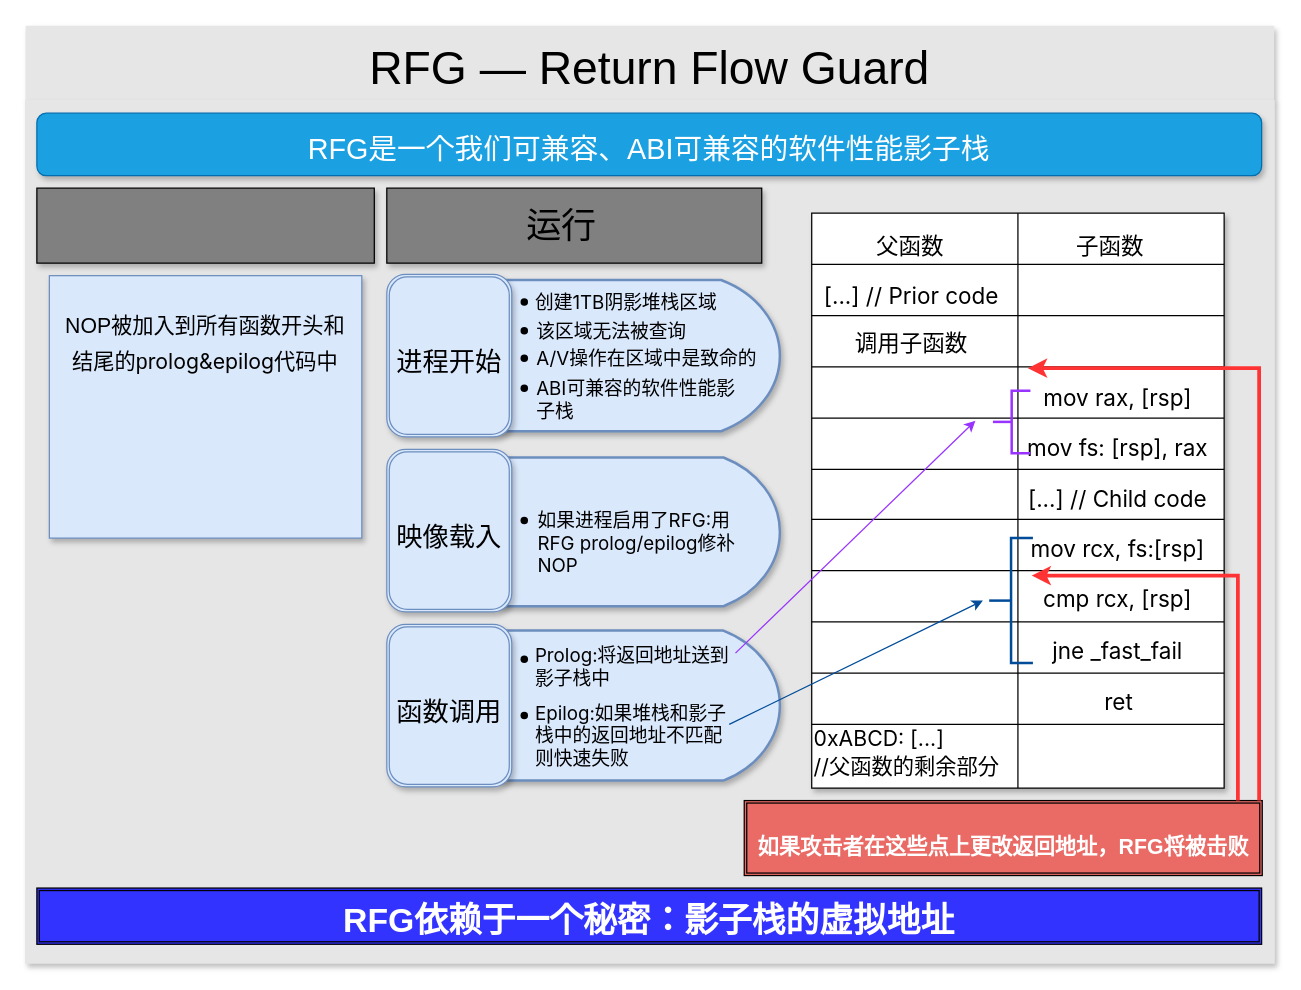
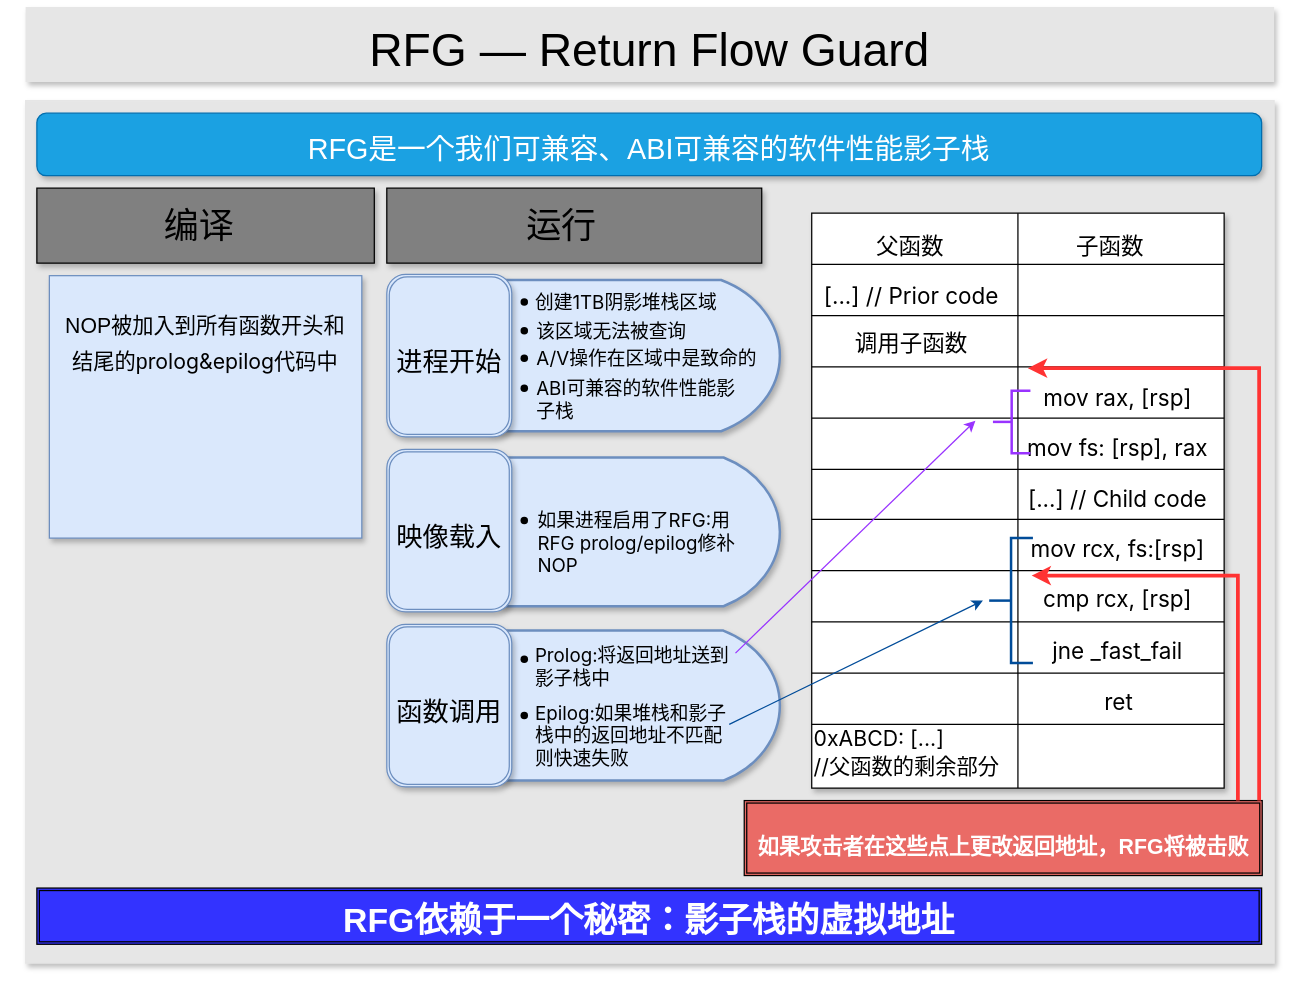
- <mxCell id="2" value="RFG — Return Flow Guard" style="swimlane;childLayout=stackLayout;horizontal=1;startSize=60;horizontalStack=0;rounded=1;fontSize=37;fontStyle=0;strokeWidth=2;resizeParent=0;resizeLast=1;shadow=1;dashed=0;align=center;fillColor=#E6E6E6;strokeColor=none;glass=0;sketch=0;swimlaneLine=0;" vertex="1" parent="1"><mxGeometry x="20" y="20" width="999" height="60" as="geometry"><mxRectangle x="-19" y="70" width="490" height="60" as="alternateBounds" /></mxGeometry></mxCell>
+ <mxCell id="2" value="RFG — Return Flow Guard" style="swimlane;childLayout=stackLayout;horizontal=1;startSize=60;horizontalStack=0;rounded=1;fontSize=37;fontStyle=0;strokeWidth=2;resizeParent=0;resizeLast=1;shadow=1;dashed=0;align=center;fillColor=#E6E6E6;strokeColor=none;glass=0;sketch=0;swimlaneLine=0;" vertex="1" parent="1"><mxGeometry x="20" y="5" width="999" height="60" as="geometry"><mxRectangle x="-19" y="70" width="490" height="60" as="alternateBounds" /></mxGeometry></mxCell>
+ <mxCell id="41" value="编译" style="whiteSpace=wrap;html=1;shadow=1;glass=0;sketch=0;strokeColor=none;fontSize=28;fillColor=none;" vertex="1" parent="1"><mxGeometry x="99" y="150" width="120" height="60" as="geometry" /></mxCell>
